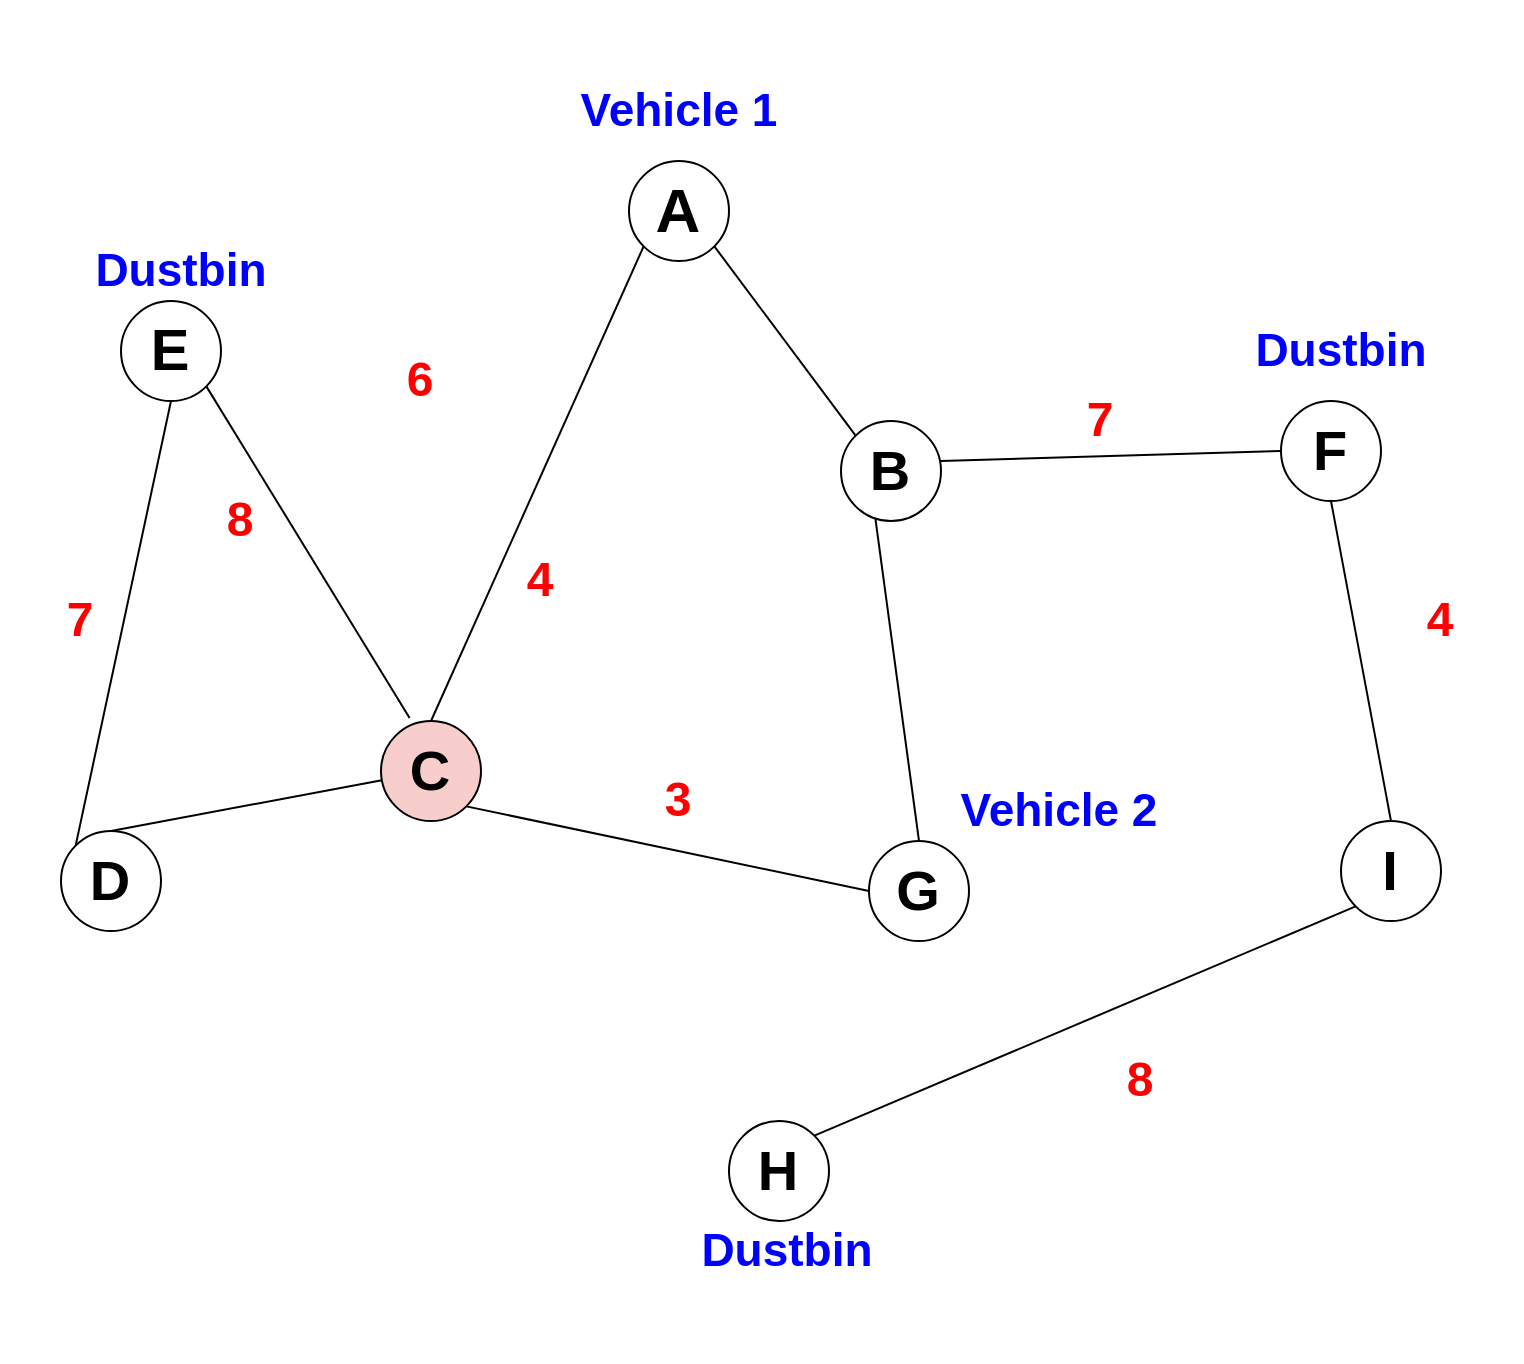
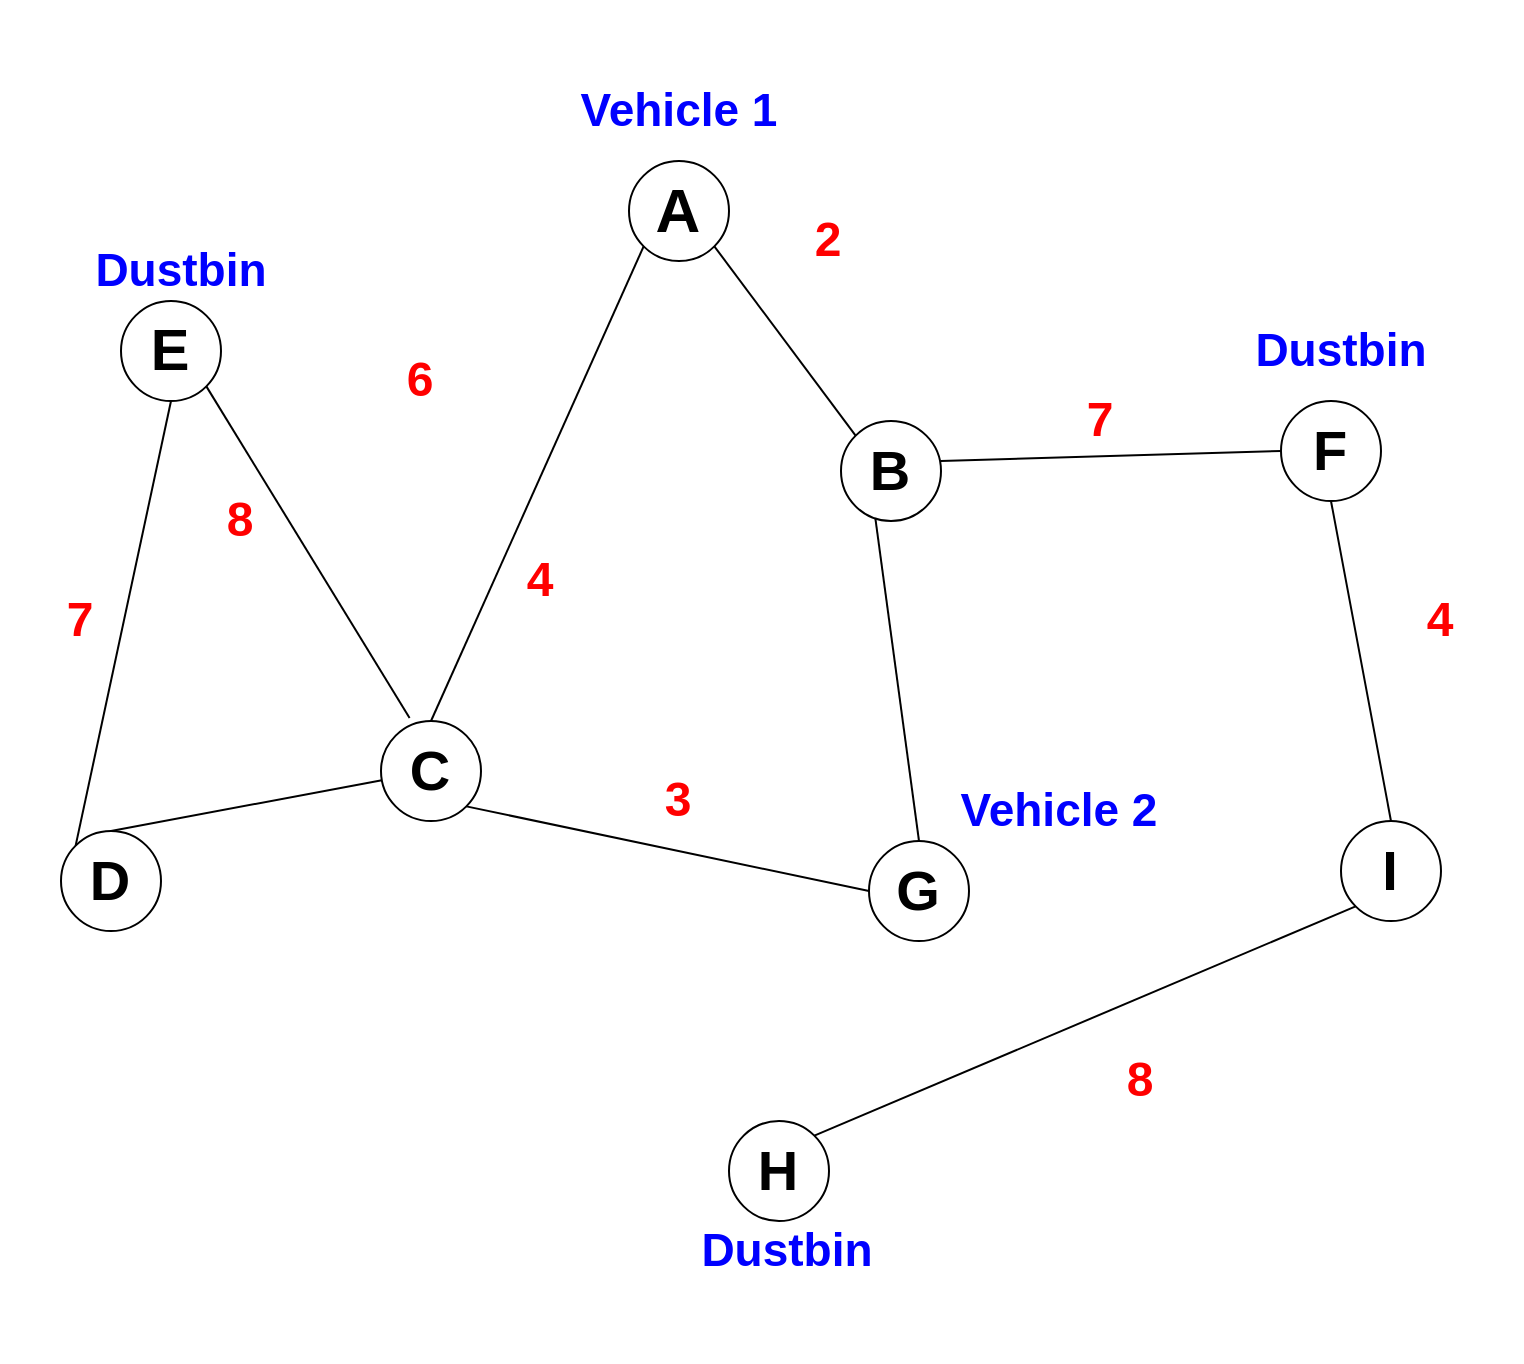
+ <mxCell id="26" value="&lt;b&gt;&lt;font style=&quot;font-size: 24px&quot; color=&quot;#ff0000&quot;&gt;2&lt;/font&gt;&lt;/b&gt;" style="text;html=1;strokeColor=none;fillColor=none;align=center;verticalAlign=middle;whiteSpace=wrap;rounded=0;" vertex="1" parent="1"><mxGeometry x="394" y="110" width="40" height="20" as="geometry" /></mxCell>
- <mxCell id="8" value="&lt;b&gt;&lt;font style=&quot;font-size: 28px&quot;&gt;C&lt;/font&gt;&lt;/b&gt;" style="ellipse;whiteSpace=wrap;html=1;aspect=fixed;fillColor=#f8cecc;" vertex="1" parent="1"><mxGeometry x="190" y="360" width="50" height="50" as="geometry" /></mxCell>
+ <mxCell id="8" value="&lt;b&gt;&lt;font style=&quot;font-size: 28px&quot;&gt;C&lt;/font&gt;&lt;/b&gt;" style="ellipse;whiteSpace=wrap;html=1;aspect=fixed;" vertex="1" parent="1"><mxGeometry x="190" y="360" width="50" height="50" as="geometry" /></mxCell>
